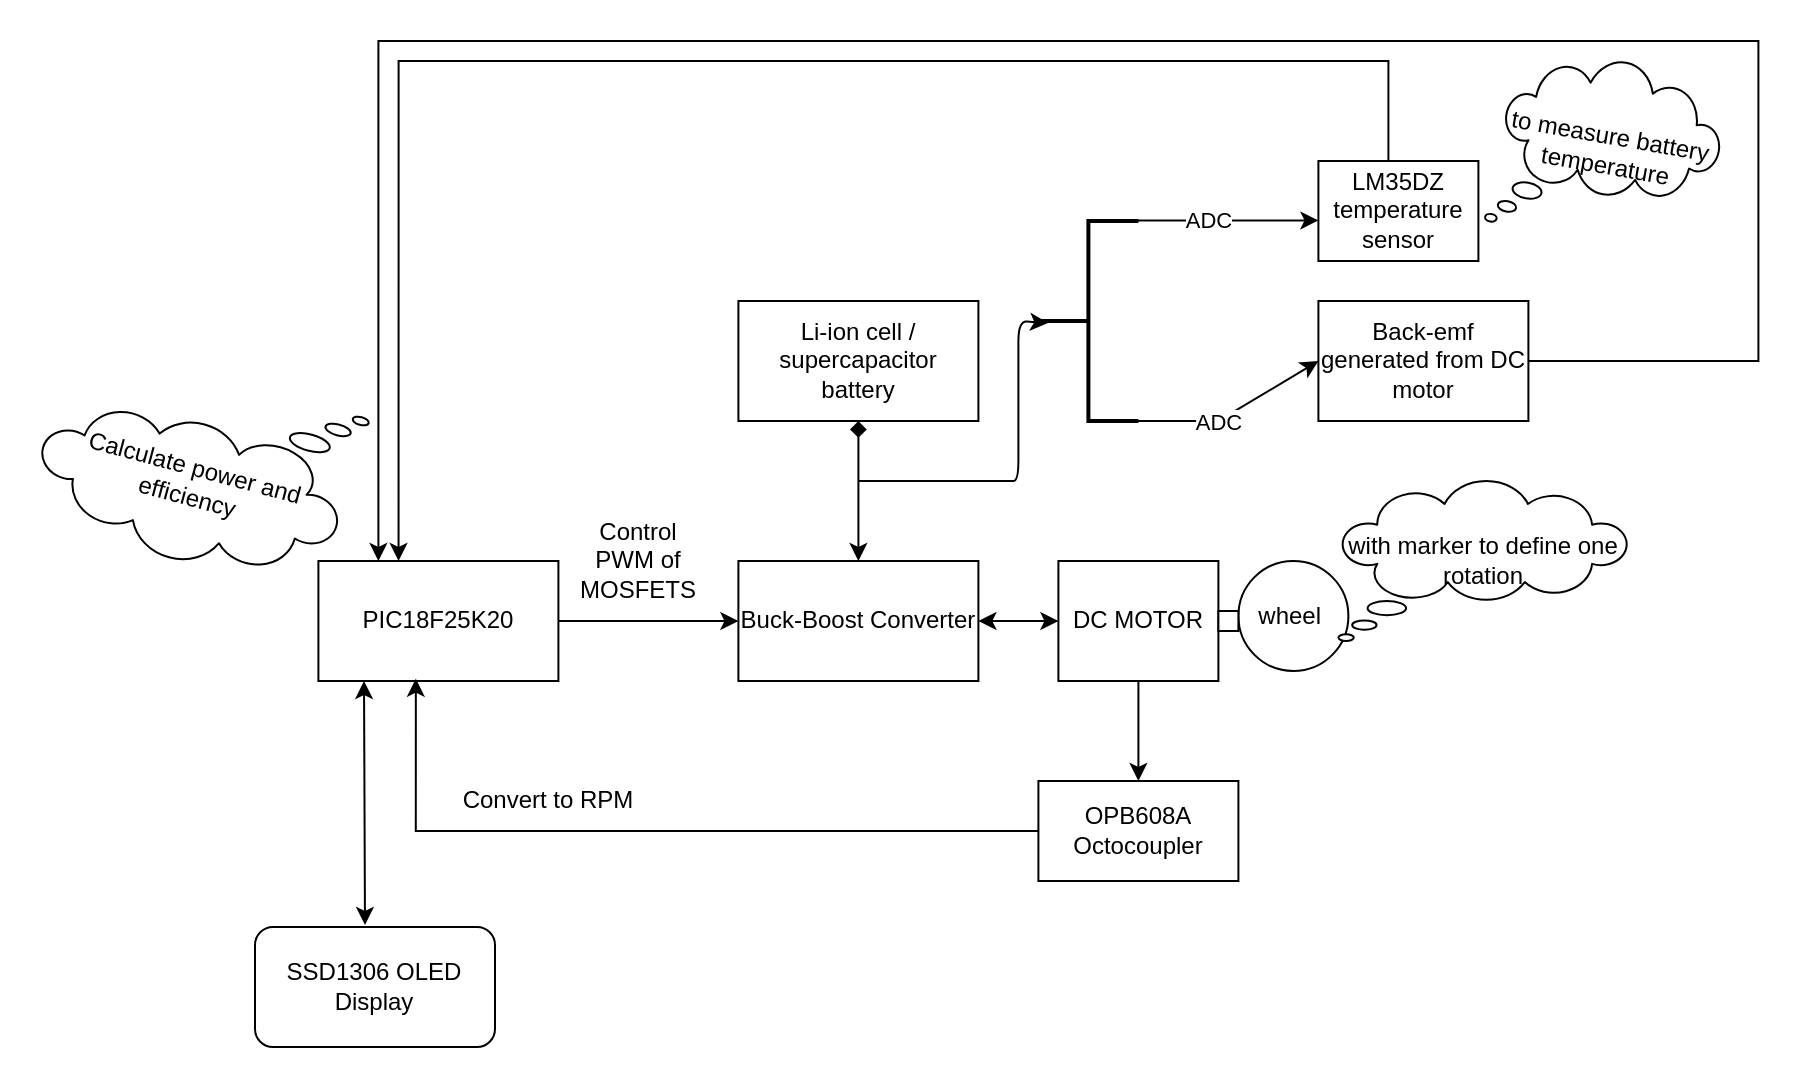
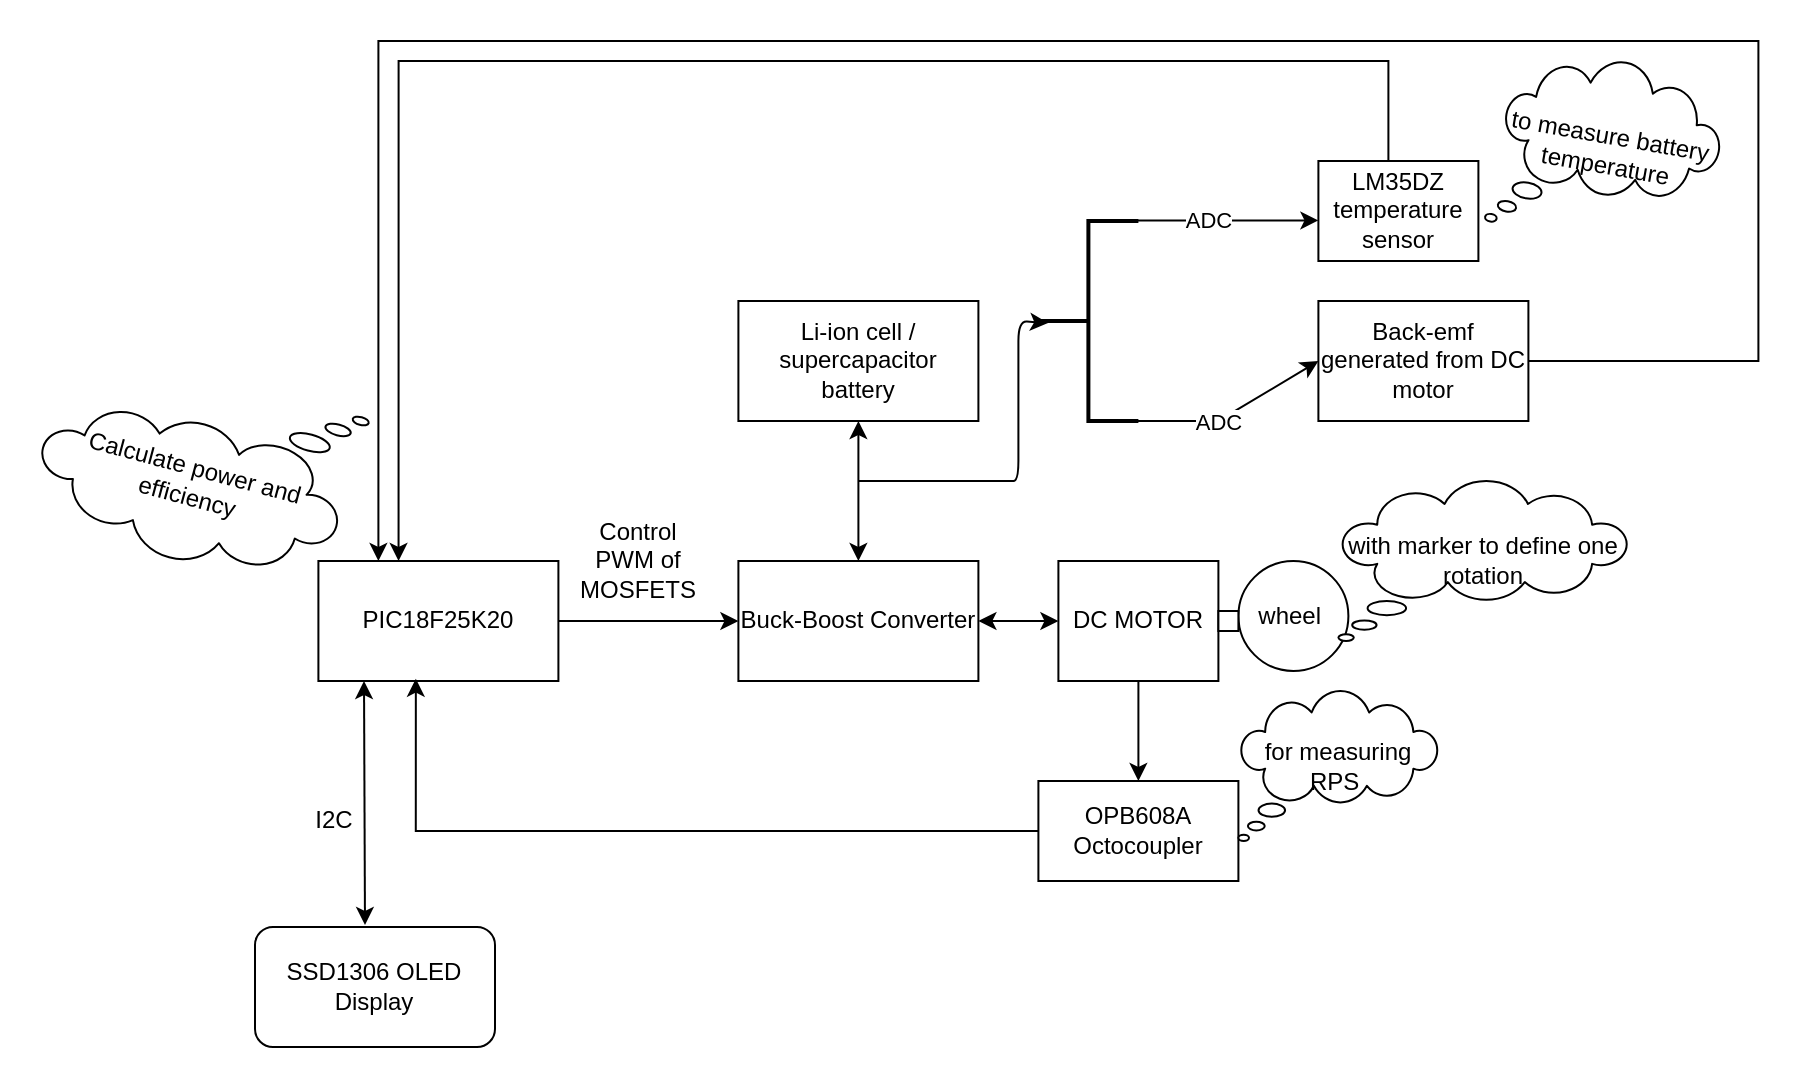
- <mxCell id="6" value="" style="endArrow=diamond;startArrow=classic;html=1;entryX=0.5;entryY=1;entryDx=0;entryDy=0;exitX=0.5;exitY=0;exitDx=0;exitDy=0;" parent="1" source="3" target="2" edge="1"><mxGeometry width="50" height="50" relative="1" as="geometry"><mxPoint x="388.7" y="280" as="sourcePoint" /><mxPoint x="438.7" y="230" as="targetPoint" /></mxGeometry></mxCell>
+ <mxCell id="6" value="" style="endArrow=classic;startArrow=classic;html=1;entryX=0.5;entryY=1;entryDx=0;entryDy=0;exitX=0.5;exitY=0;exitDx=0;exitDy=0;" parent="1" source="3" target="2" edge="1"><mxGeometry width="50" height="50" relative="1" as="geometry"><mxPoint x="388.7" y="280" as="sourcePoint" /><mxPoint x="438.7" y="230" as="targetPoint" /></mxGeometry></mxCell>
+ <mxCell id="30" value="&lt;span&gt;for measuring RPS&amp;nbsp;&lt;/span&gt;" style="whiteSpace=wrap;html=1;shape=mxgraph.basic.cloud_callout" parent="1" vertex="1"><mxGeometry x="618.7" y="345" width="100" height="75" as="geometry" /></mxCell>
- <mxCell id="24" value="Convert to RPM" style="text;html=1;strokeColor=none;fillColor=none;align=center;verticalAlign=middle;whiteSpace=wrap;rounded=0;" parent="1" vertex="1"><mxGeometry x="228.7" y="390" width="90" height="20" as="geometry" /></mxCell>
+ <mxCell id="32" value="I2C" style="text;html=1;strokeColor=none;fillColor=none;align=center;verticalAlign=middle;whiteSpace=wrap;rounded=0;" vertex="1" parent="1"><mxGeometry x="147" y="400" width="40" height="20" as="geometry" /></mxCell>
